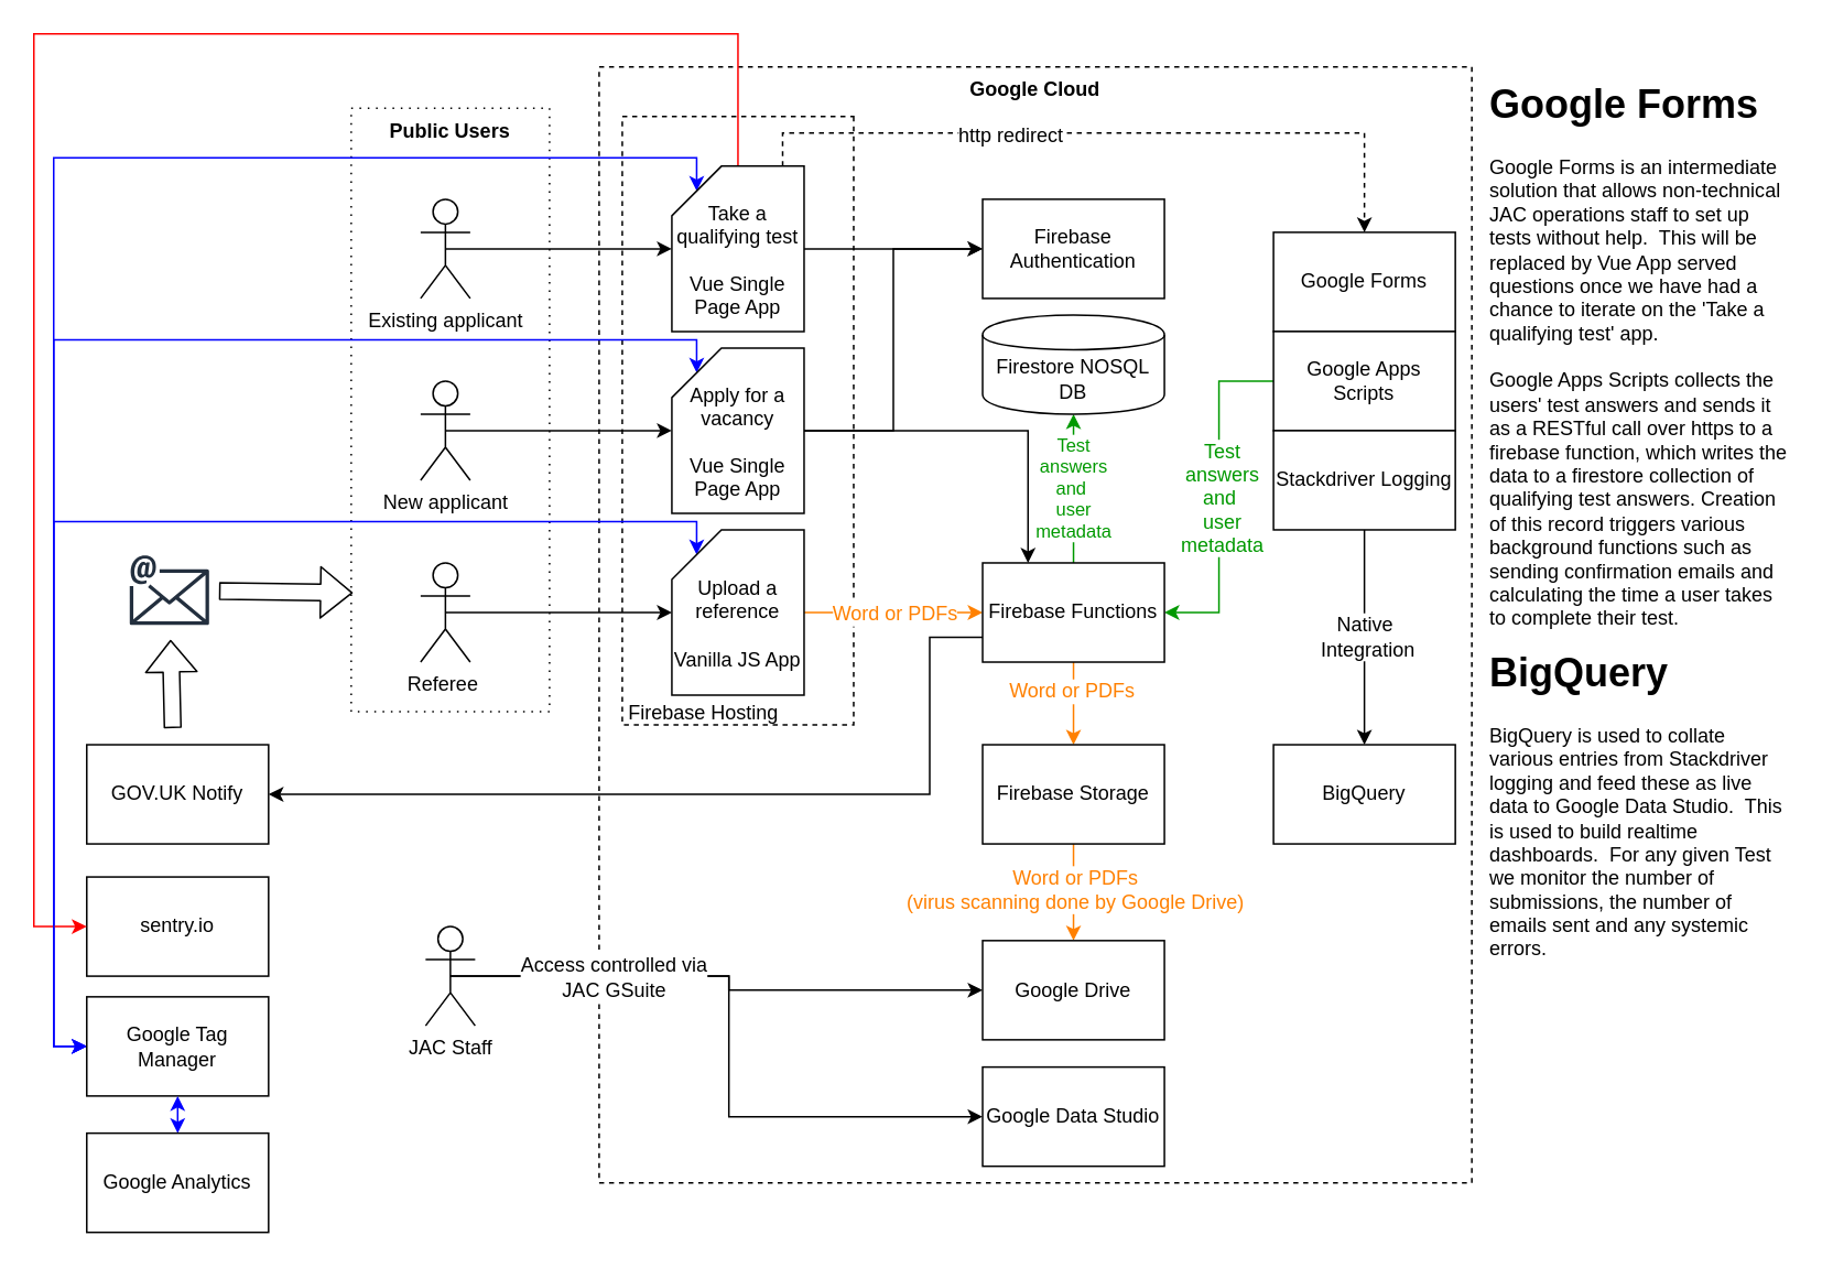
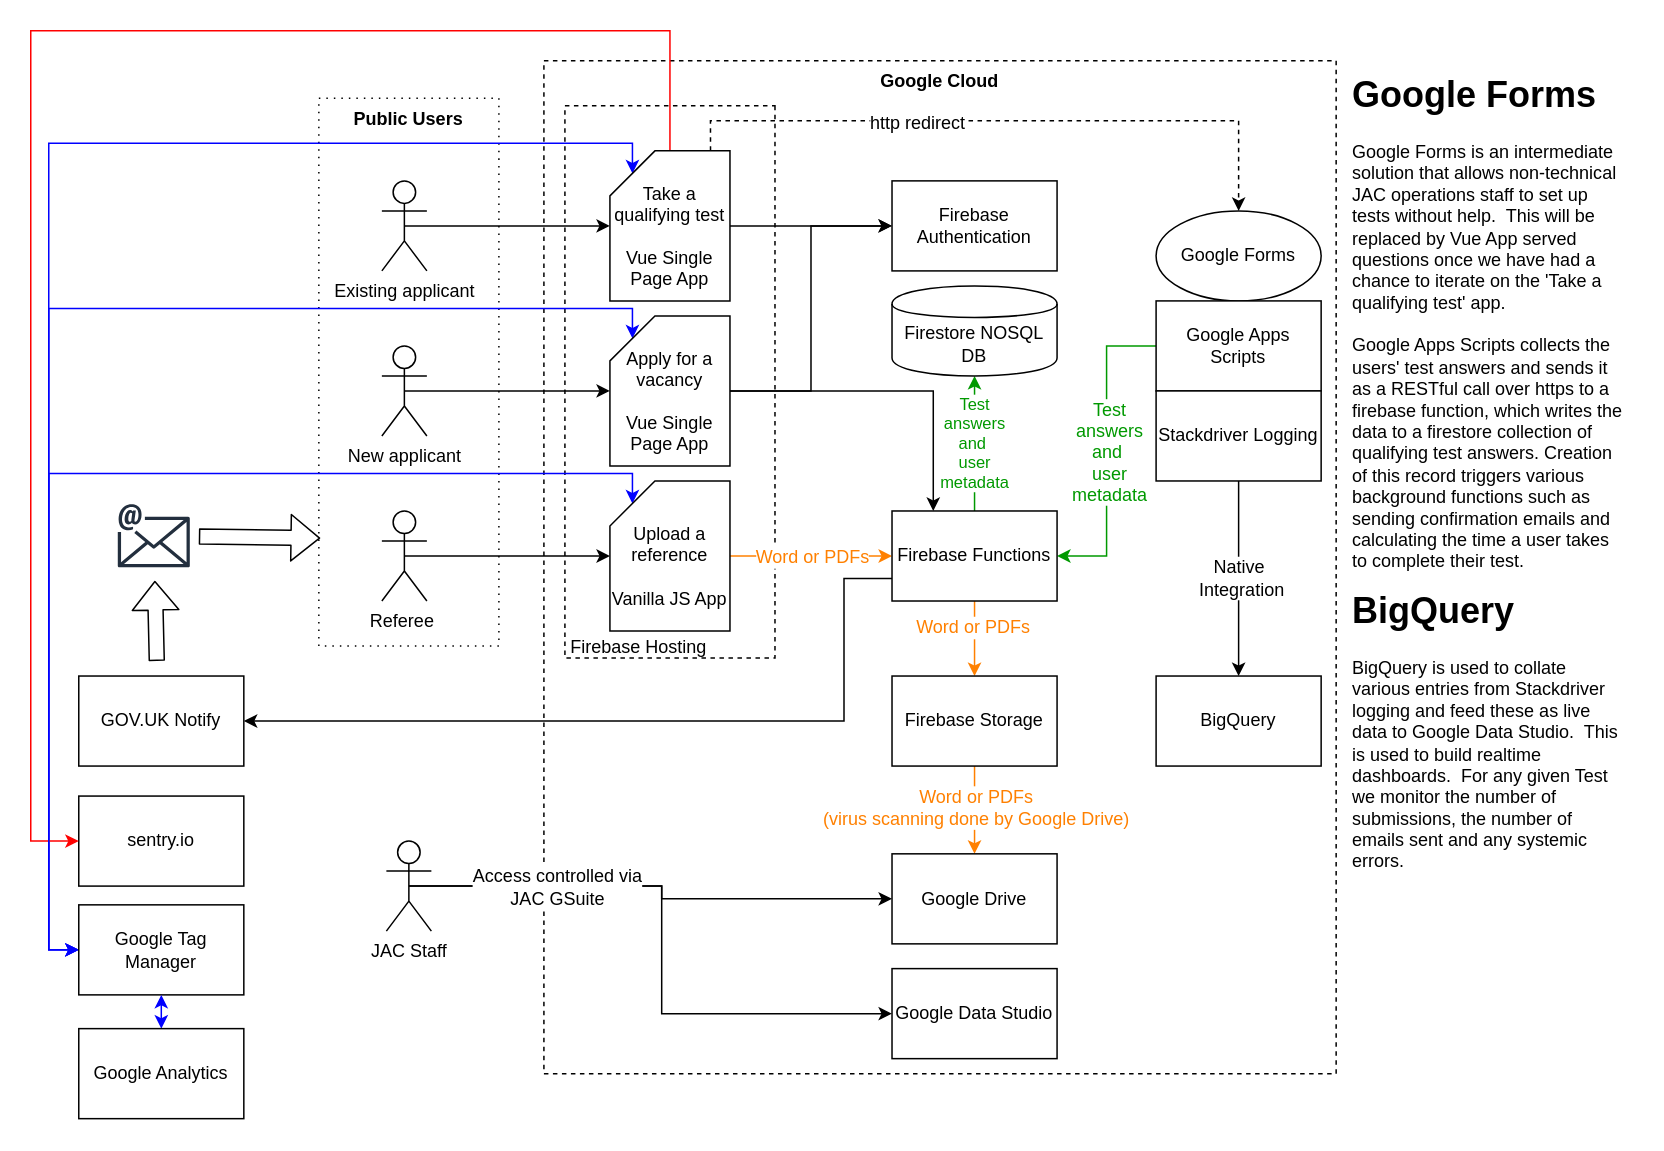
- <mxCell id="18" value="Google Forms" style="rounded=0;whiteSpace=wrap;html=1;" vertex="1" parent="1"><mxGeometry x="770" y="140" width="110" height="60" as="geometry" /></mxCell>
+ <mxCell id="18" value="Google Forms" style="ellipse;whiteSpace=wrap;html=1;" vertex="1" parent="1"><mxGeometry x="770" y="140" width="110" height="60" as="geometry" /></mxCell>
